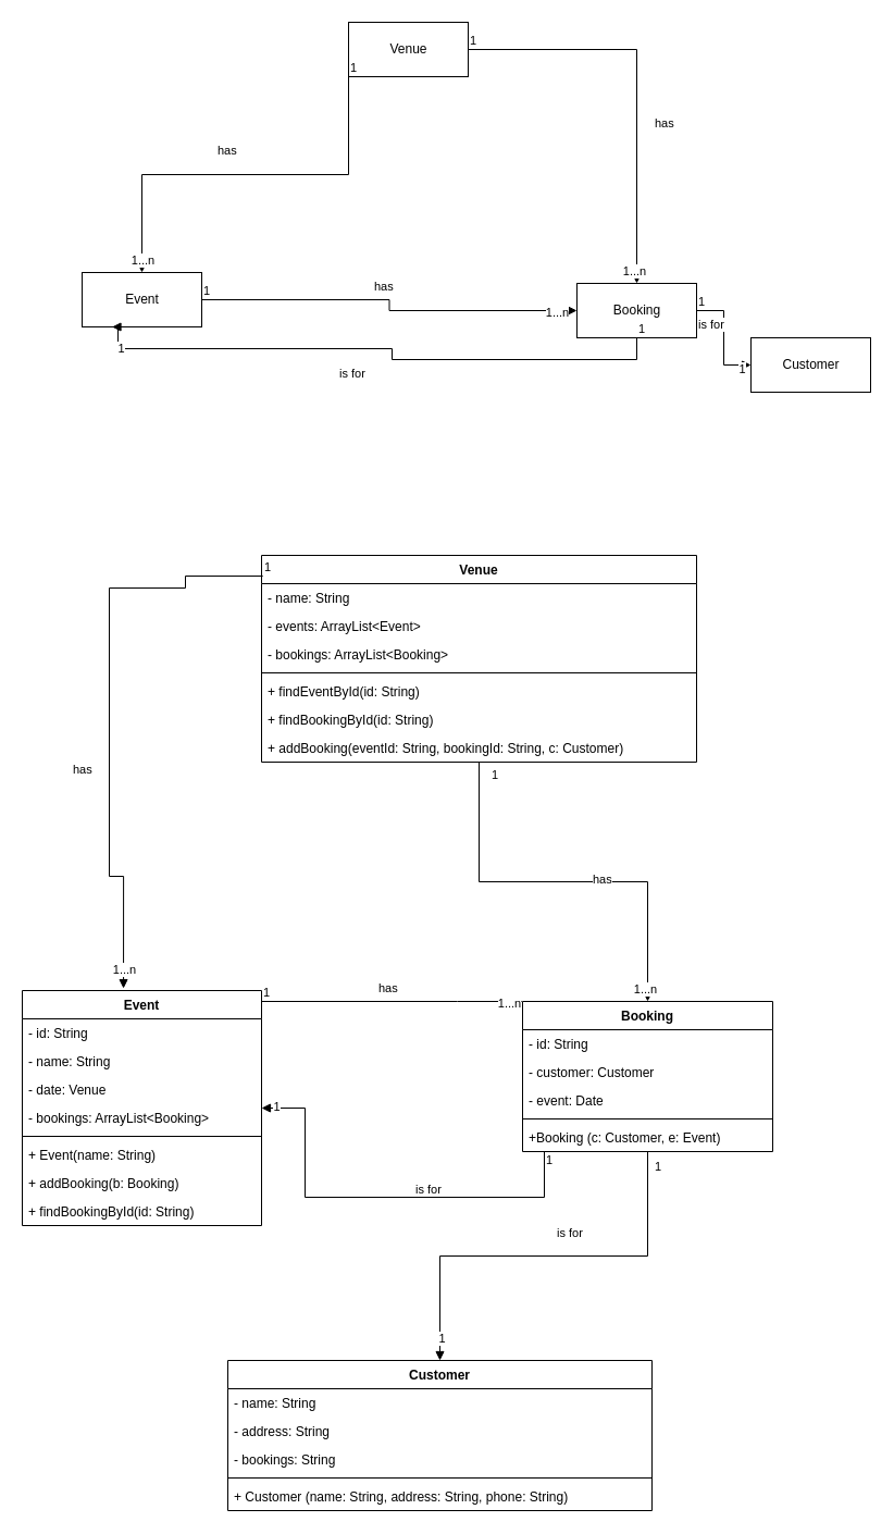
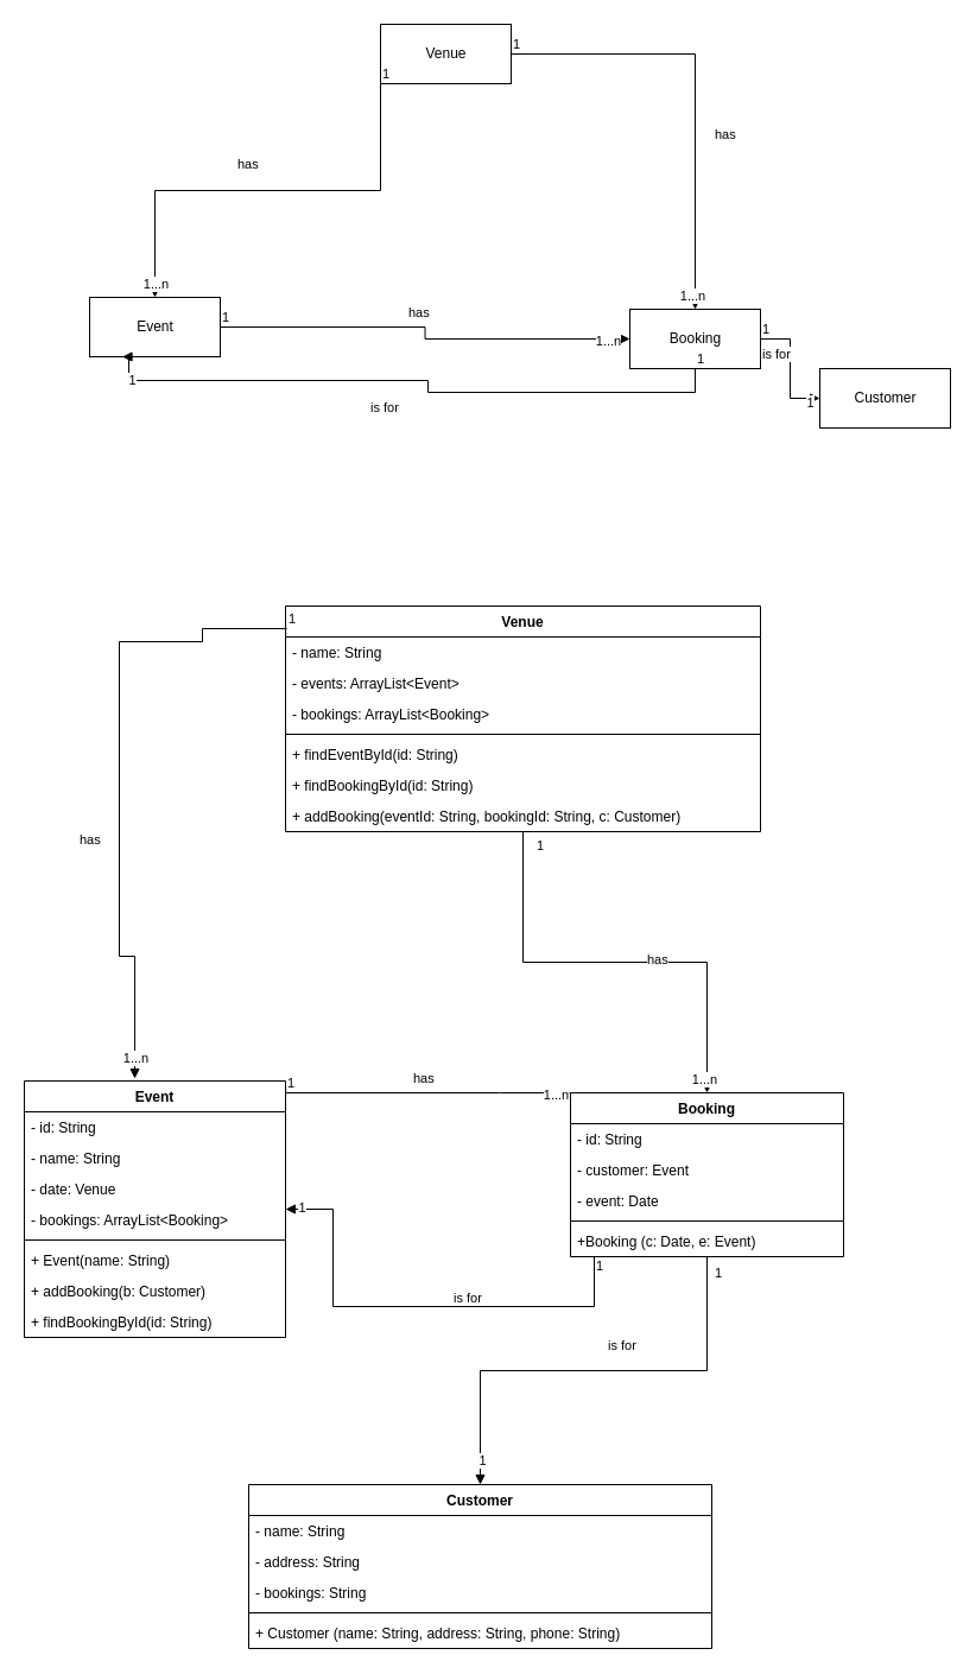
- <mxCell id="33" value="- customer: Customer" style="text;strokeColor=none;fillColor=none;align=left;verticalAlign=top;spacingLeft=4;spacingRight=4;overflow=hidden;rotatable=0;points=[[0,0.5],[1,0.5]];portConstraint=eastwest;" parent="31" vertex="1"><mxGeometry y="52" width="230" height="26" as="geometry" /></mxCell>
+ <mxCell id="33" value="- customer: Event" style="text;strokeColor=none;fillColor=none;align=left;verticalAlign=top;spacingLeft=4;spacingRight=4;overflow=hidden;rotatable=0;points=[[0,0.5],[1,0.5]];portConstraint=eastwest;" parent="31" vertex="1"><mxGeometry y="52" width="230" height="26" as="geometry" /></mxCell>
- <mxCell id="36" value="+Booking (c: Customer, e: Event)" style="text;strokeColor=none;fillColor=none;align=left;verticalAlign=top;spacingLeft=4;spacingRight=4;overflow=hidden;rotatable=0;points=[[0,0.5],[1,0.5]];portConstraint=eastwest;" parent="31" vertex="1"><mxGeometry y="112" width="230" height="26" as="geometry" /></mxCell>
+ <mxCell id="36" value="+Booking (c: Date, e: Event)" style="text;strokeColor=none;fillColor=none;align=left;verticalAlign=top;spacingLeft=4;spacingRight=4;overflow=hidden;rotatable=0;points=[[0,0.5],[1,0.5]];portConstraint=eastwest;" parent="31" vertex="1"><mxGeometry y="112" width="230" height="26" as="geometry" /></mxCell>
- <mxCell id="29" value="+ addBooking(b: Booking)" style="text;strokeColor=none;fillColor=none;align=left;verticalAlign=top;spacingLeft=4;spacingRight=4;overflow=hidden;rotatable=0;points=[[0,0.5],[1,0.5]];portConstraint=eastwest;" parent="22" vertex="1"><mxGeometry y="164" width="220" height="26" as="geometry" /></mxCell>
+ <mxCell id="29" value="+ addBooking(b: Customer)" style="text;strokeColor=none;fillColor=none;align=left;verticalAlign=top;spacingLeft=4;spacingRight=4;overflow=hidden;rotatable=0;points=[[0,0.5],[1,0.5]];portConstraint=eastwest;" parent="22" vertex="1"><mxGeometry y="164" width="220" height="26" as="geometry" /></mxCell>
